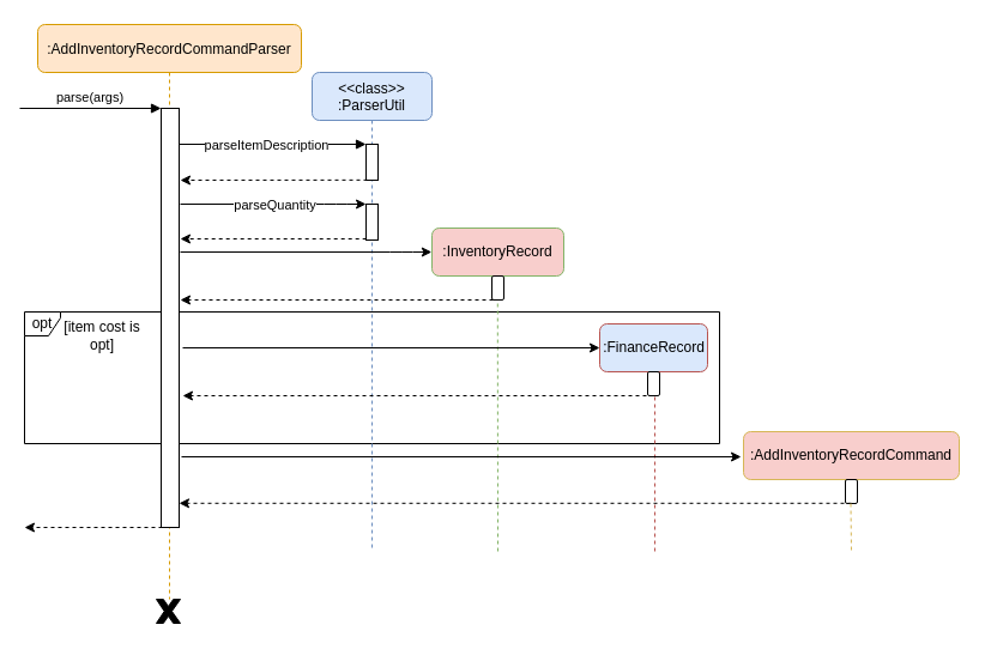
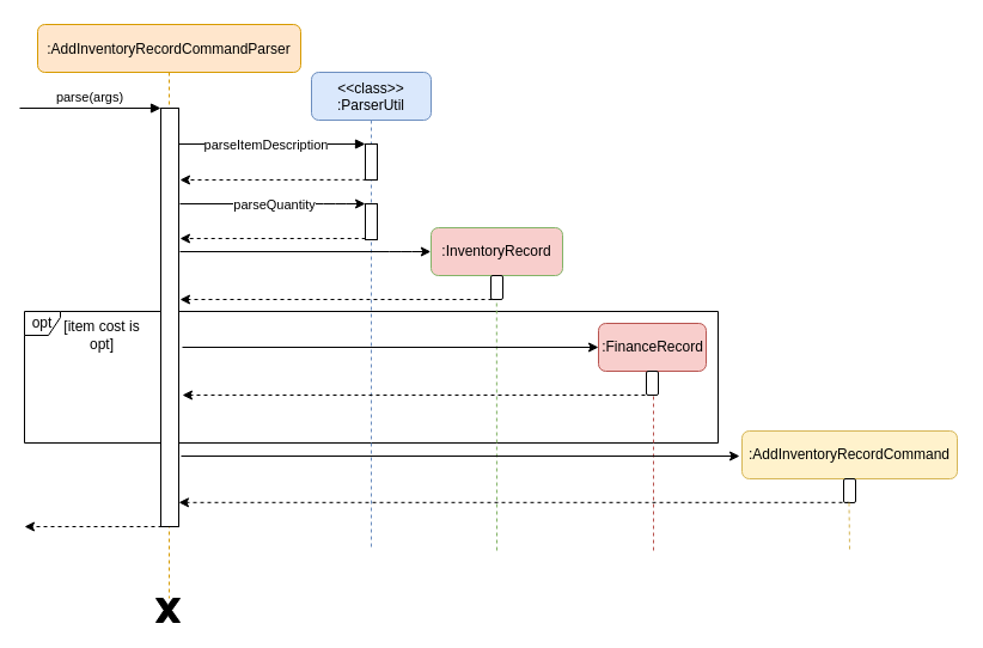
- <mxCell id="20" value=":FinanceRecord" style="html=1;rounded=1;strokeColor=#b85450;fillColor=#dae8fc;" vertex="1" parent="1"><mxGeometry x="500" y="270" width="90" height="40" as="geometry" /></mxCell>
+ <mxCell id="20" value=":FinanceRecord" style="html=1;rounded=1;strokeColor=#b85450;fillColor=#f8cecc;" vertex="1" parent="1"><mxGeometry x="500" y="270" width="90" height="40" as="geometry" /></mxCell>
- <mxCell id="27" value=":AddInventoryRecordCommand" style="rounded=1;whiteSpace=wrap;html=1;strokeColor=#d6b656;fillColor=#f8cecc;" vertex="1" parent="1"><mxGeometry x="620" y="360" width="180" height="40" as="geometry" /></mxCell>
+ <mxCell id="27" value=":AddInventoryRecordCommand" style="rounded=1;whiteSpace=wrap;html=1;strokeColor=#d6b656;fillColor=#fff2cc;" vertex="1" parent="1"><mxGeometry x="620" y="360" width="180" height="40" as="geometry" /></mxCell>
